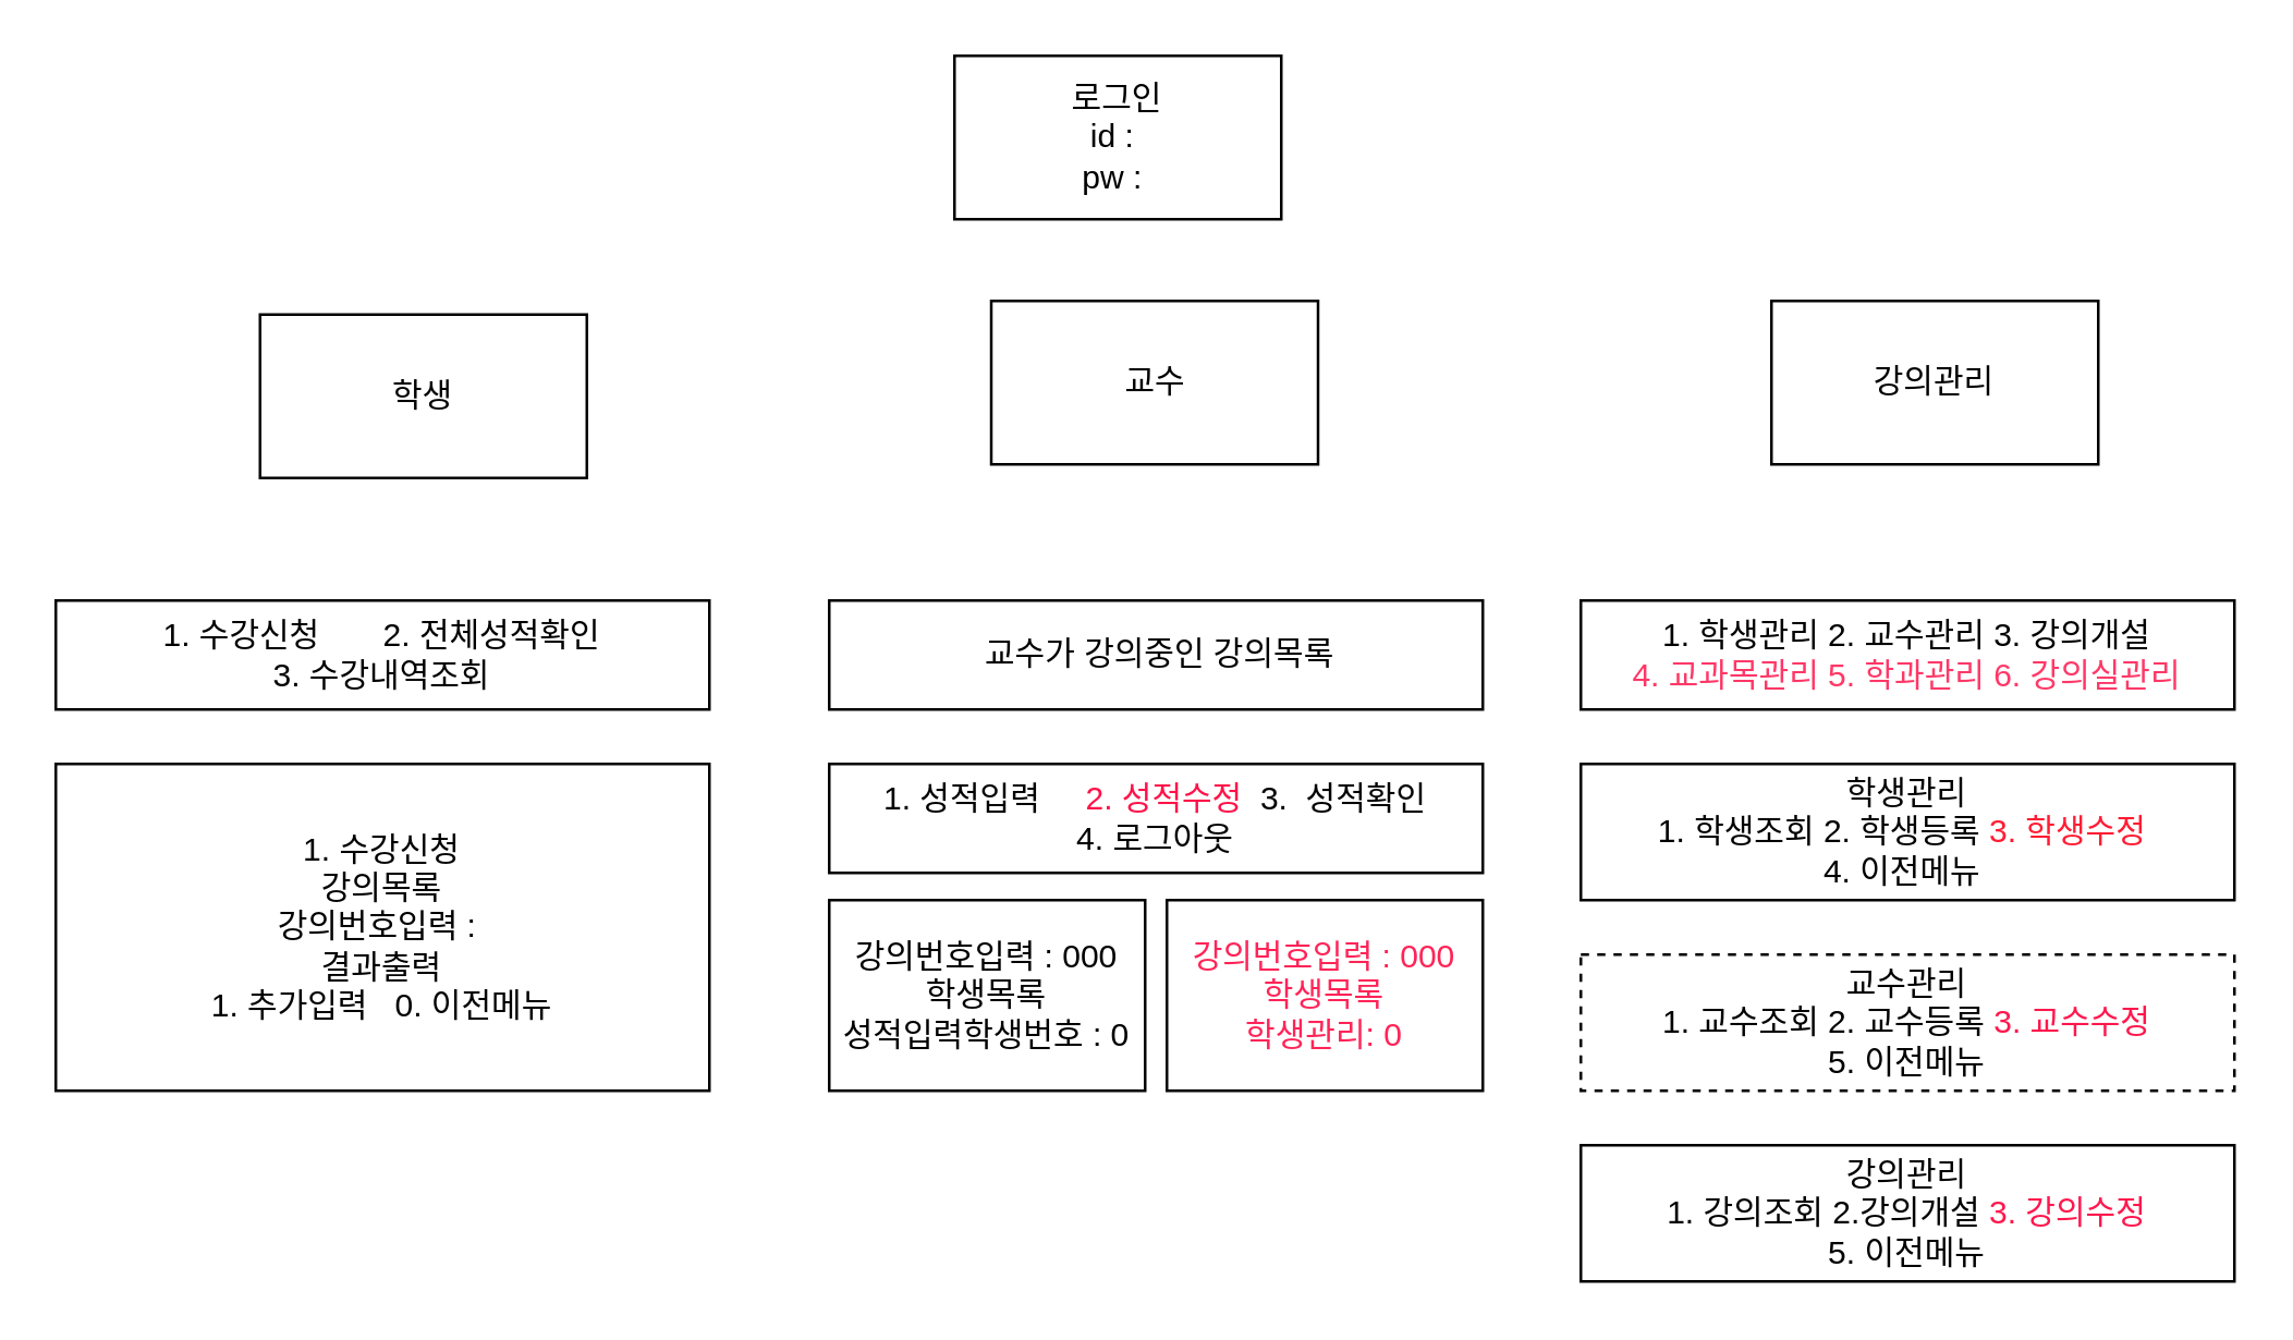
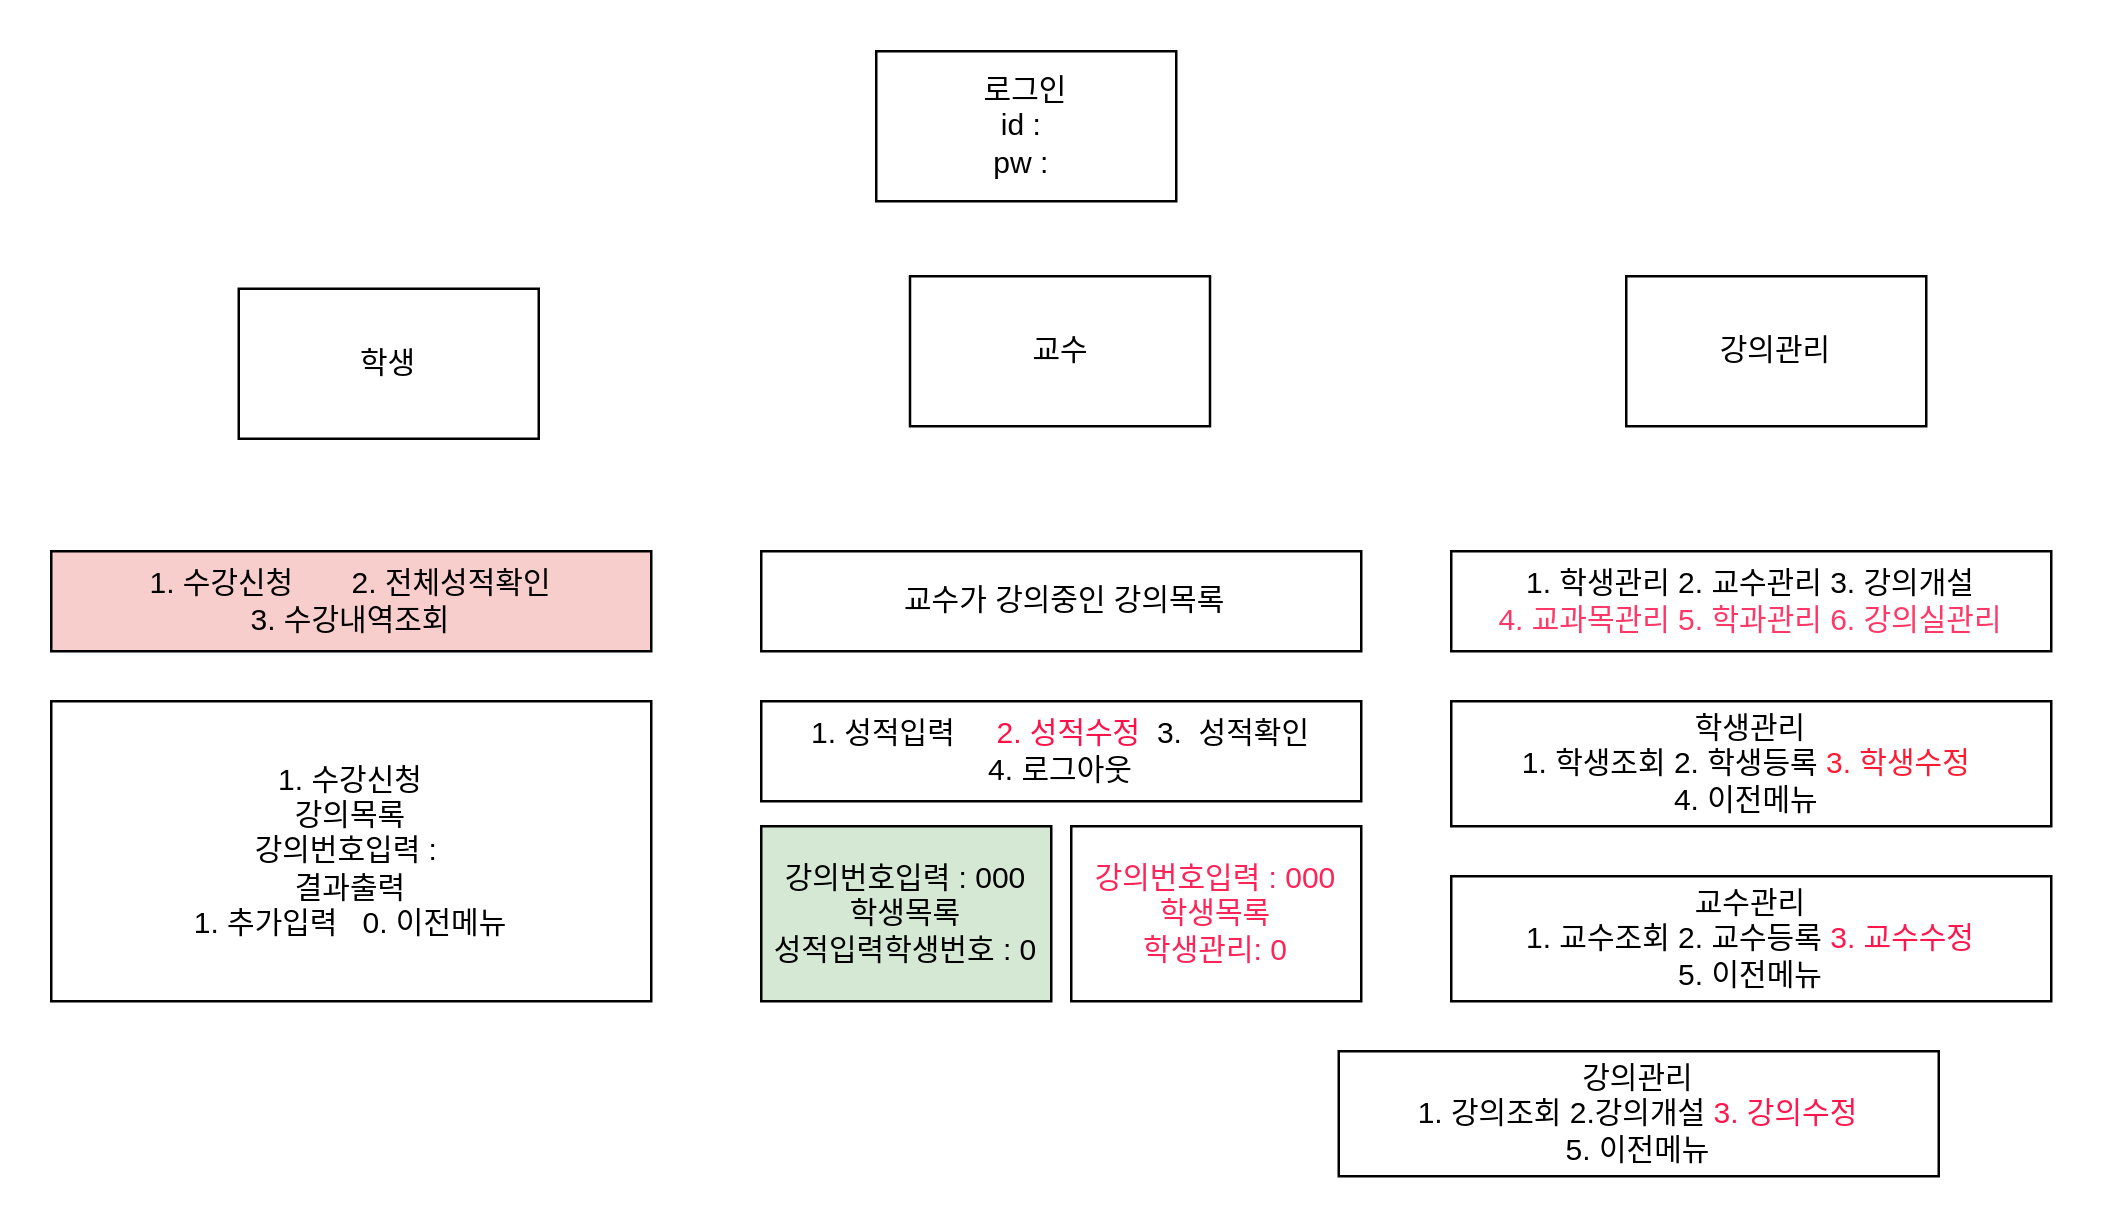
- <mxCell id="6" value="1. 수강신청&amp;nbsp; &amp;nbsp; &amp;nbsp; &amp;nbsp;2. 전체성적확인&lt;br&gt;3. 수강내역조회" style="rounded=0;whiteSpace=wrap;html=1;" vertex="1" parent="1"><mxGeometry x="20" y="220" width="240" height="40" as="geometry" /></mxCell>
+ <mxCell id="6" value="1. 수강신청&amp;nbsp; &amp;nbsp; &amp;nbsp; &amp;nbsp;2. 전체성적확인&lt;br&gt;3. 수강내역조회" style="rounded=0;whiteSpace=wrap;html=1;fillColor=#f8cecc;" vertex="1" parent="1"><mxGeometry x="20" y="220" width="240" height="40" as="geometry" /></mxCell>
- <mxCell id="9" value="강의번호입력 : 000&lt;br&gt;학생목록&lt;br&gt;성적입력학생번호 : 0&lt;br&gt;" style="rounded=0;whiteSpace=wrap;html=1;" vertex="1" parent="1"><mxGeometry x="304" y="330" width="116" height="70" as="geometry" /></mxCell>
+ <mxCell id="9" value="강의번호입력 : 000&lt;br&gt;학생목록&lt;br&gt;성적입력학생번호 : 0&lt;br&gt;" style="rounded=0;whiteSpace=wrap;html=1;fillColor=#d5e8d4;" vertex="1" parent="1"><mxGeometry x="304" y="330" width="116" height="70" as="geometry" /></mxCell>
- <mxCell id="14" value="교수관리&lt;br&gt;1. 교수조회 2. 교수등록 &lt;font color=&quot;#ff174d&quot;&gt;3. 교수수정&lt;/font&gt;&lt;br&gt;&amp;nbsp;5. 이전메뉴&amp;nbsp;" style="rounded=0;whiteSpace=wrap;html=1;dashed=1;" vertex="1" parent="1"><mxGeometry x="580" y="350" width="240" height="50" as="geometry" /></mxCell>
+ <mxCell id="14" value="교수관리&lt;br&gt;1. 교수조회 2. 교수등록 &lt;font color=&quot;#ff174d&quot;&gt;3. 교수수정&lt;/font&gt;&lt;br&gt;&amp;nbsp;5. 이전메뉴&amp;nbsp;" style="rounded=0;whiteSpace=wrap;html=1;" vertex="1" parent="1"><mxGeometry x="580" y="350" width="240" height="50" as="geometry" /></mxCell>
- <mxCell id="15" value="강의관리&lt;br&gt;1. 강의조회 2.강의개설&amp;nbsp;&lt;font color=&quot;#ff174d&quot;&gt;3. 강의수정&lt;br&gt;&lt;/font&gt;&amp;nbsp;5. 이전메뉴&amp;nbsp;" style="rounded=0;whiteSpace=wrap;html=1;" vertex="1" parent="1"><mxGeometry x="580" y="420" width="240" height="50" as="geometry" /></mxCell>
+ <mxCell id="15" value="강의관리&lt;br&gt;1. 강의조회 2.강의개설&amp;nbsp;&lt;font color=&quot;#ff174d&quot;&gt;3. 강의수정&lt;br&gt;&lt;/font&gt;&amp;nbsp;5. 이전메뉴&amp;nbsp;" style="rounded=0;whiteSpace=wrap;html=1;" vertex="1" parent="1"><mxGeometry x="535" y="420" width="240" height="50" as="geometry" /></mxCell>
